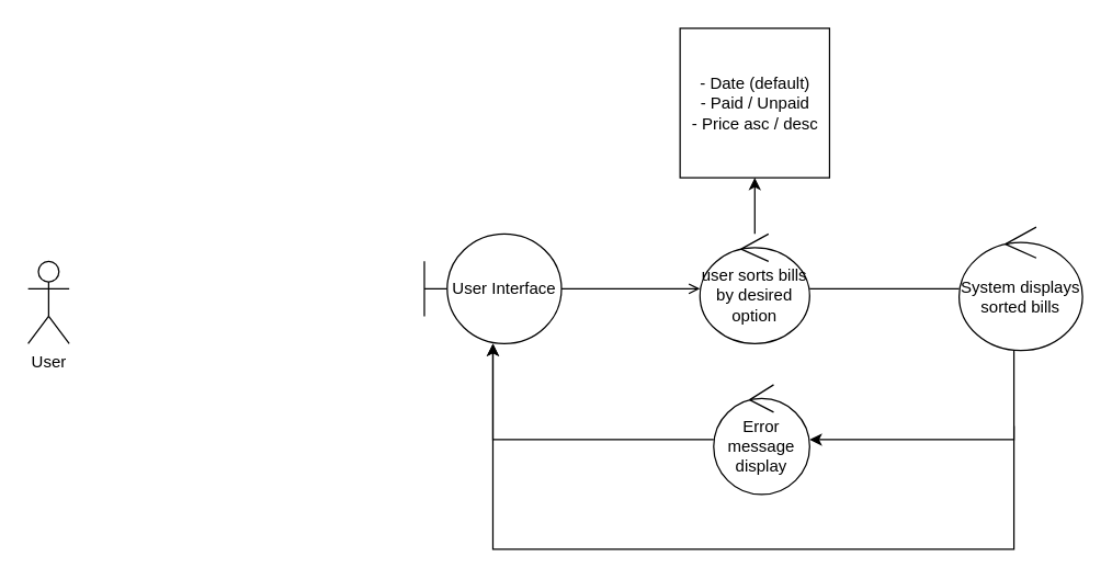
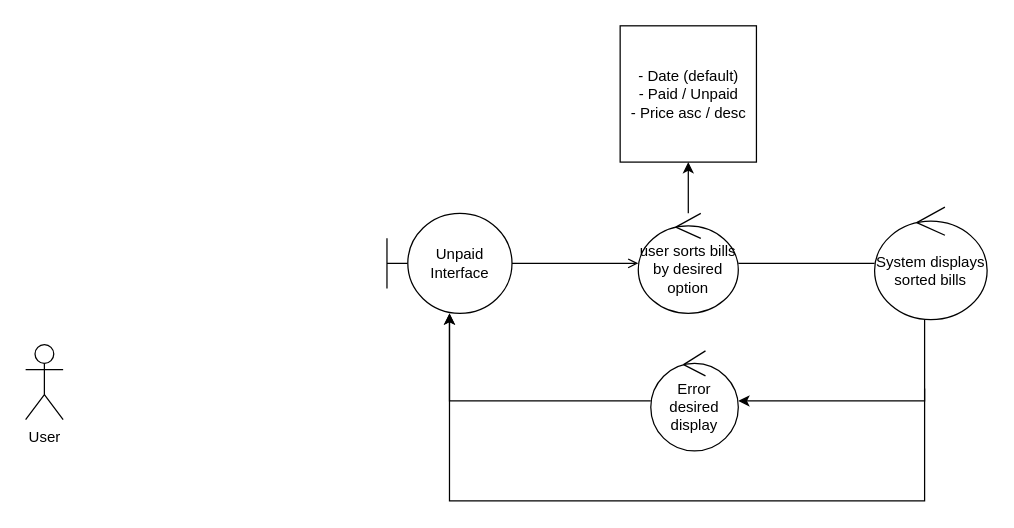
- <mxCell id="3" value="User Interface" style="shape=umlBoundary;whiteSpace=wrap;html=1;" vertex="1" parent="1"><mxGeometry x="309" y="170" width="100" height="80" as="geometry" /></mxCell>
+ <mxCell id="3" value="Unpaid Interface" style="shape=umlBoundary;whiteSpace=wrap;html=1;" vertex="1" parent="1"><mxGeometry x="309" y="170" width="100" height="80" as="geometry" /></mxCell>
- <mxCell id="2" value="User" style="shape=umlActor;verticalLabelPosition=bottom;labelBackgroundColor=#ffffff;verticalAlign=top;html=1;outlineConnect=0;" vertex="1" parent="1"><mxGeometry x="20" y="190" width="30" height="60" as="geometry" /></mxCell>
+ <mxCell id="2" value="User" style="shape=umlActor;verticalLabelPosition=bottom;labelBackgroundColor=#ffffff;verticalAlign=top;html=1;outlineConnect=0;" vertex="1" parent="1"><mxGeometry x="20" y="275" width="30" height="60" as="geometry" /></mxCell>
- <mxCell id="11" value="Error message display" style="ellipse;shape=umlControl;whiteSpace=wrap;html=1;" vertex="1" parent="1"><mxGeometry x="520" y="280" width="70" height="80" as="geometry" /></mxCell>
+ <mxCell id="11" value="Error desired display" style="ellipse;shape=umlControl;whiteSpace=wrap;html=1;" vertex="1" parent="1"><mxGeometry x="520" y="280" width="70" height="80" as="geometry" /></mxCell>
